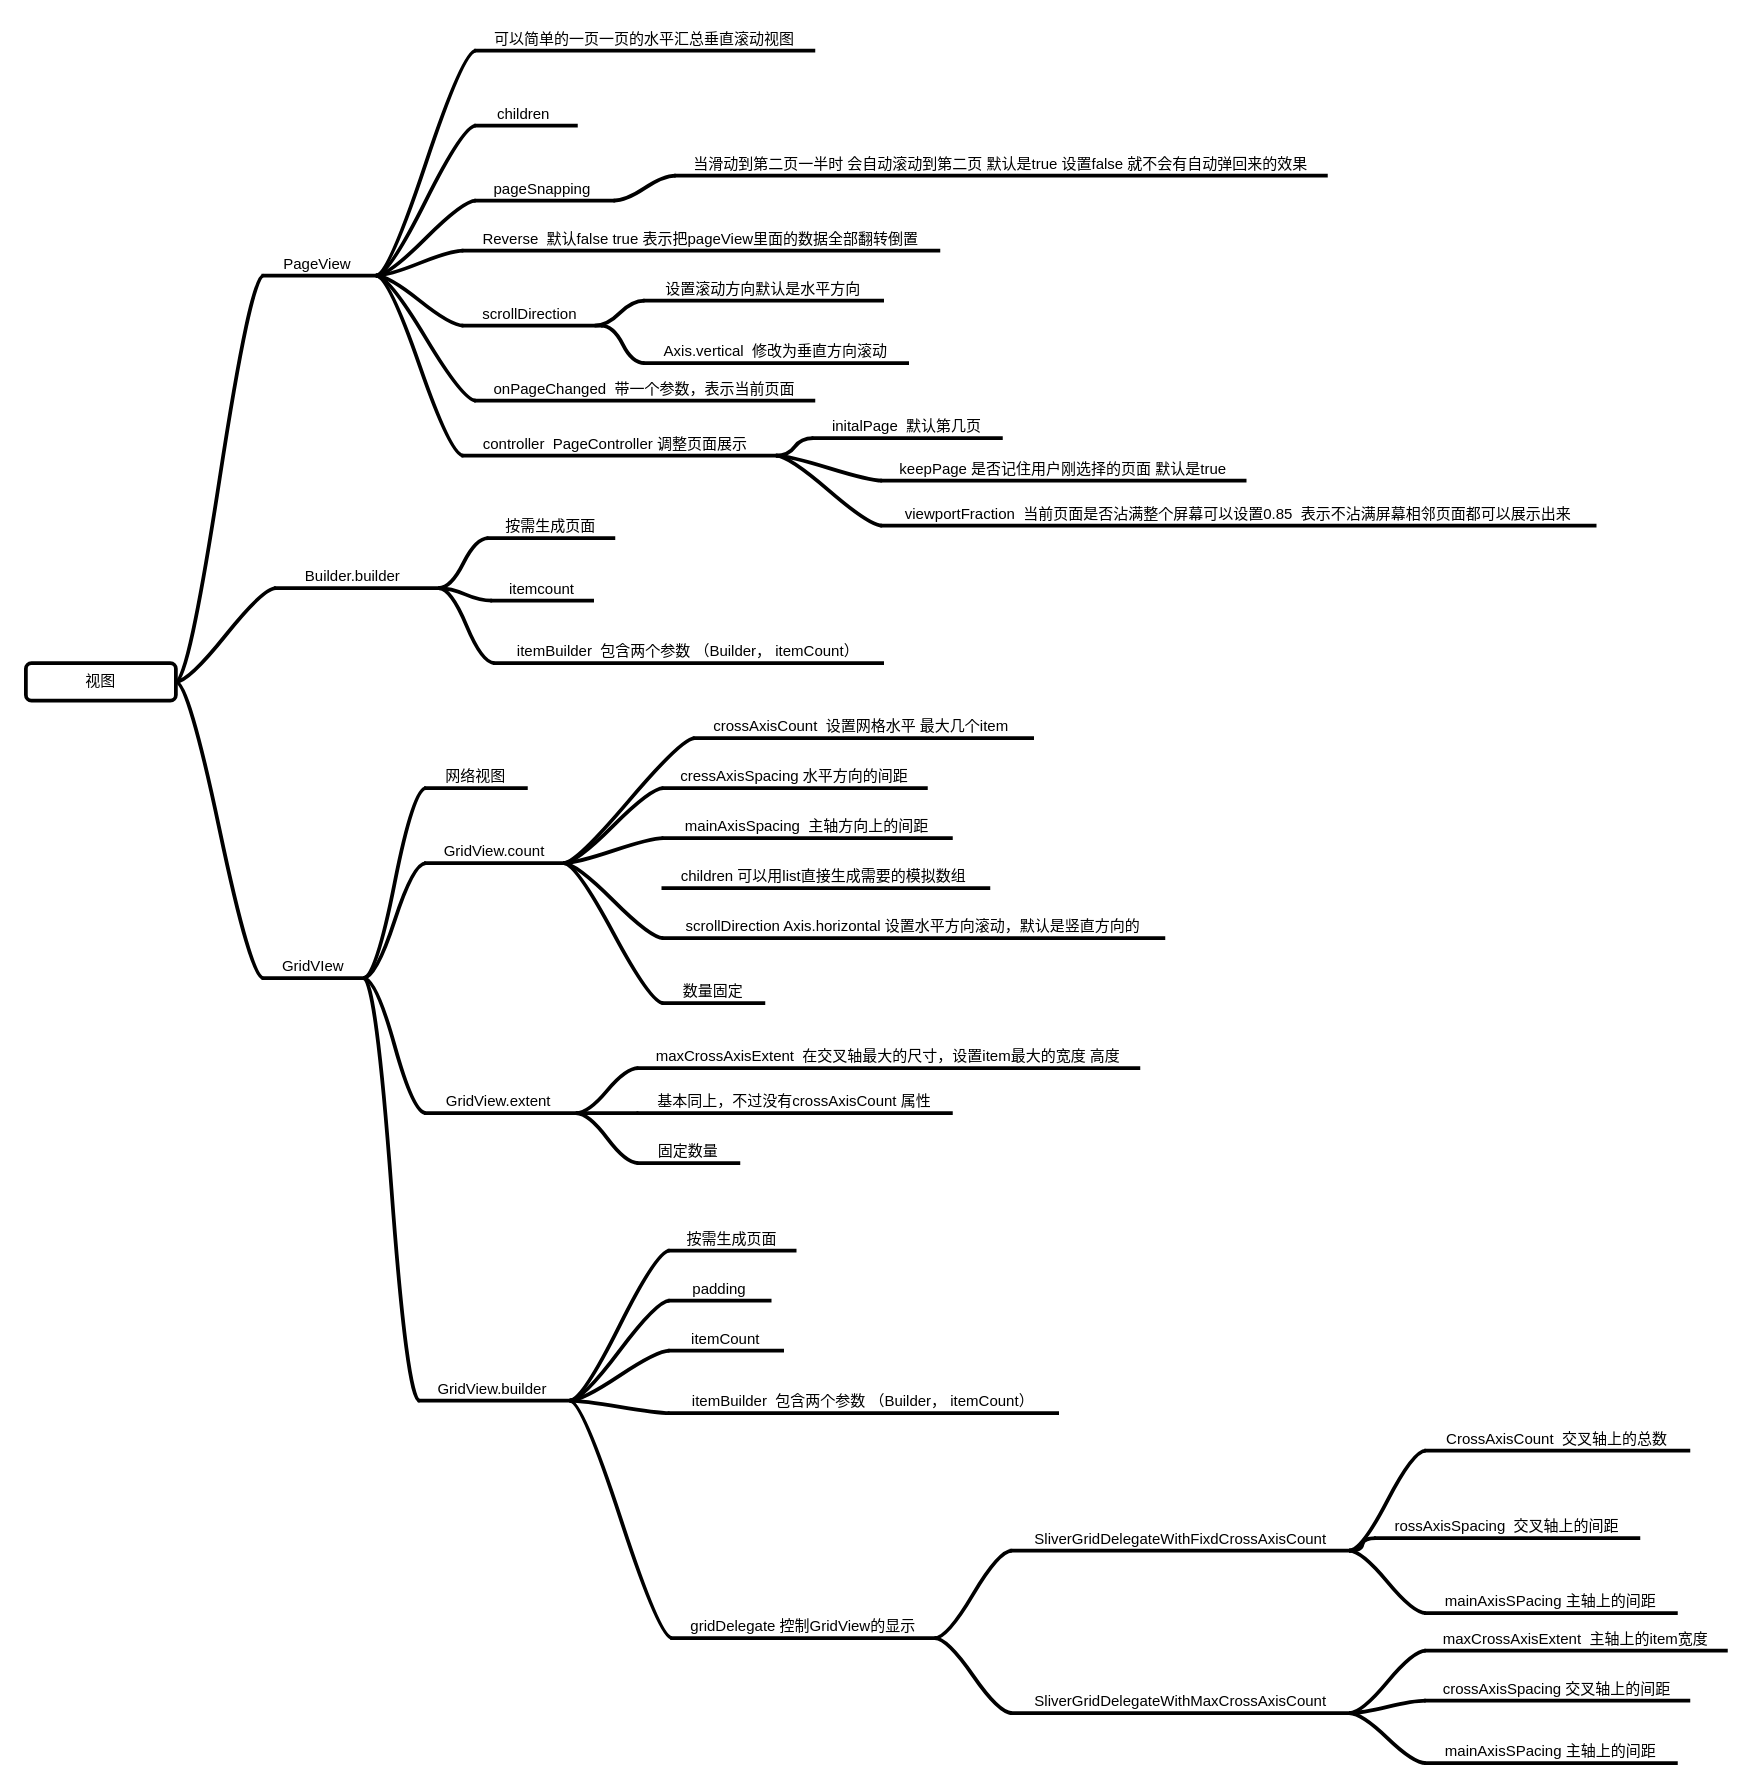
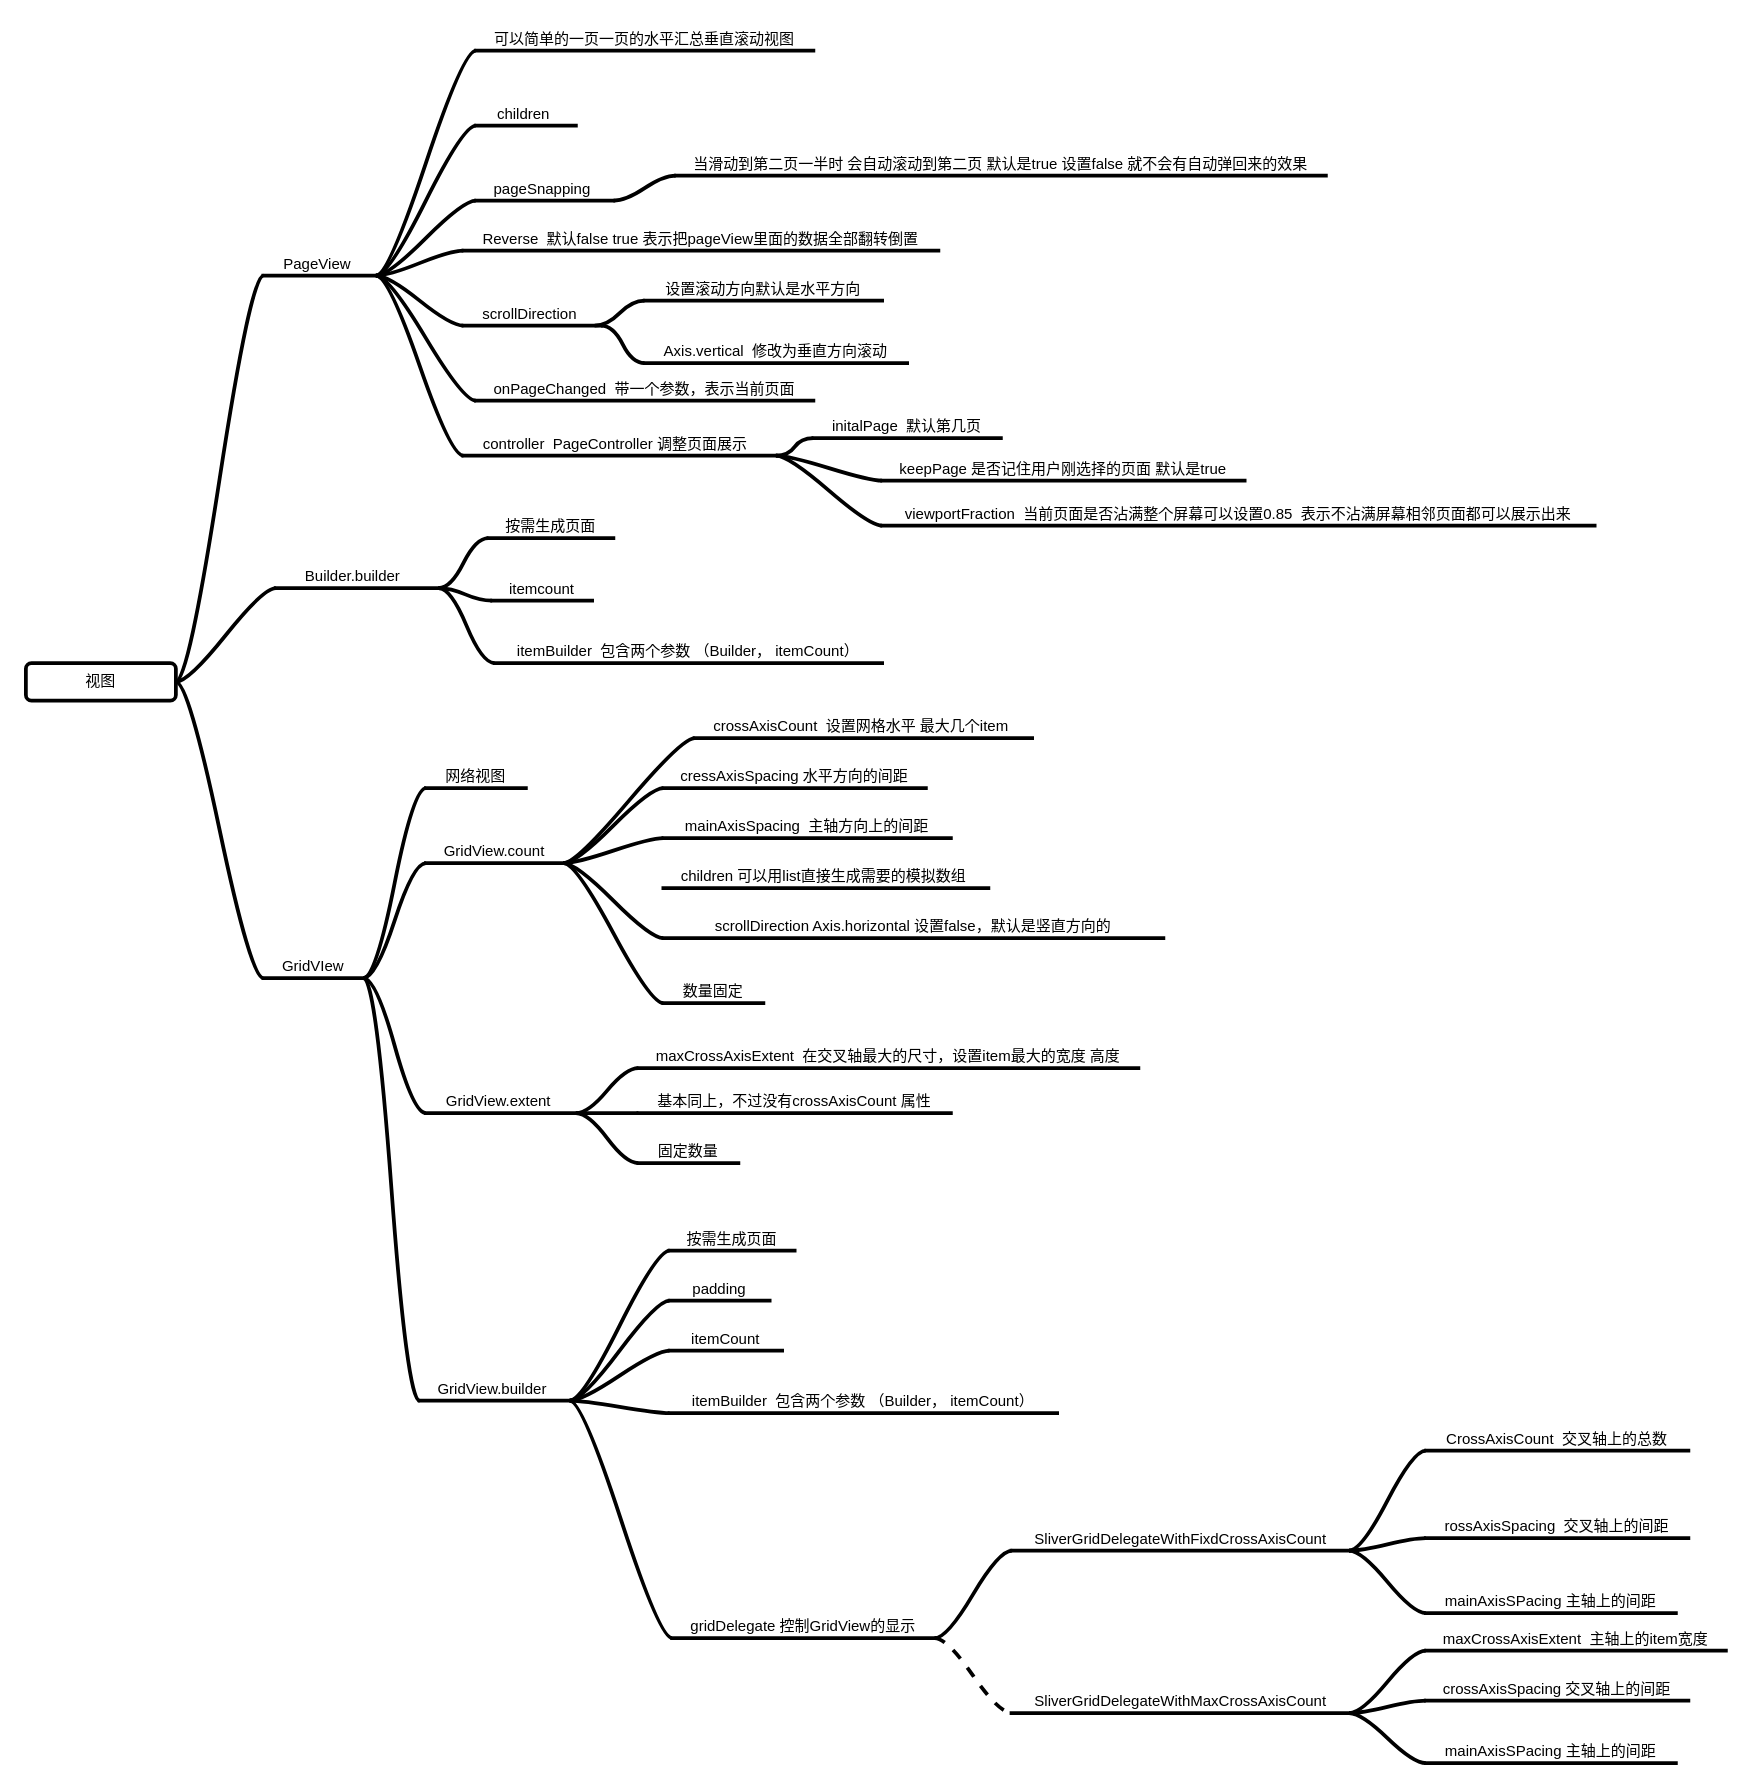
- <mxCell id="56" value="scrollDirection Axis.horizontal 设置水平方向滚动，默认是竖直方向的" style="whiteSpace=wrap;html=1;shape=partialRectangle;top=0;left=0;bottom=1;right=0;points=[[0,1],[1,1]];strokeColor=#000000;fillColor=none;align=center;verticalAlign=bottom;routingCenterY=0.5;snapToPoint=1;container=1;recursiveResize=0;autosize=1;treeFolding=1;treeMoving=1;strokeWidth=3;" vertex="1" parent="1"><mxGeometry x="530" y="730" width="400" height="20" as="geometry" /></mxCell>
+ <mxCell id="56" value="scrollDirection Axis.horizontal 设置false，默认是竖直方向的" style="whiteSpace=wrap;html=1;shape=partialRectangle;top=0;left=0;bottom=1;right=0;points=[[0,1],[1,1]];strokeColor=#000000;fillColor=none;align=center;verticalAlign=bottom;routingCenterY=0.5;snapToPoint=1;container=1;recursiveResize=0;autosize=1;treeFolding=1;treeMoving=1;strokeWidth=3;" vertex="1" parent="1"><mxGeometry x="530" y="730" width="400" height="20" as="geometry" /></mxCell>
- <mxCell id="82" value="rossAxisSpacing&amp;nbsp; 交叉轴上的间距" style="whiteSpace=wrap;html=1;shape=partialRectangle;top=0;left=0;bottom=1;right=0;points=[[0,1],[1,1]];strokeColor=#000000;fillColor=none;align=center;verticalAlign=bottom;routingCenterY=0.5;snapToPoint=1;container=1;recursiveResize=0;autosize=1;treeFolding=1;treeMoving=1;strokeWidth=3;" vertex="1" parent="1"><mxGeometry x="1100" y="1210" width="210" height="20" as="geometry" /></mxCell>
+ <mxCell id="82" value="rossAxisSpacing&amp;nbsp; 交叉轴上的间距" style="whiteSpace=wrap;html=1;shape=partialRectangle;top=0;left=0;bottom=1;right=0;points=[[0,1],[1,1]];strokeColor=#000000;fillColor=none;align=center;verticalAlign=bottom;routingCenterY=0.5;snapToPoint=1;container=1;recursiveResize=0;autosize=1;treeFolding=1;treeMoving=1;strokeWidth=3;" vertex="1" parent="1"><mxGeometry x="1140" y="1210" width="210" height="20" as="geometry" /></mxCell>
- <mxCell id="79" value="" style="edgeStyle=entityRelationEdgeStyle;startArrow=none;endArrow=none;segment=10;curved=1;exitX=1;exitY=1;exitDx=0;exitDy=0;strokeWidth=3;" edge="1" target="78" parent="1" source="74"><mxGeometry relative="1" as="geometry"><mxPoint x="610" y="1270" as="sourcePoint" /></mxGeometry></mxCell>
+ <mxCell id="79" value="" style="edgeStyle=entityRelationEdgeStyle;startArrow=none;endArrow=none;segment=10;curved=1;exitX=1;exitY=1;exitDx=0;exitDy=0;strokeWidth=3;dashed=1;" edge="1" target="78" parent="1" source="74"><mxGeometry relative="1" as="geometry"><mxPoint x="610" y="1270" as="sourcePoint" /></mxGeometry></mxCell>
